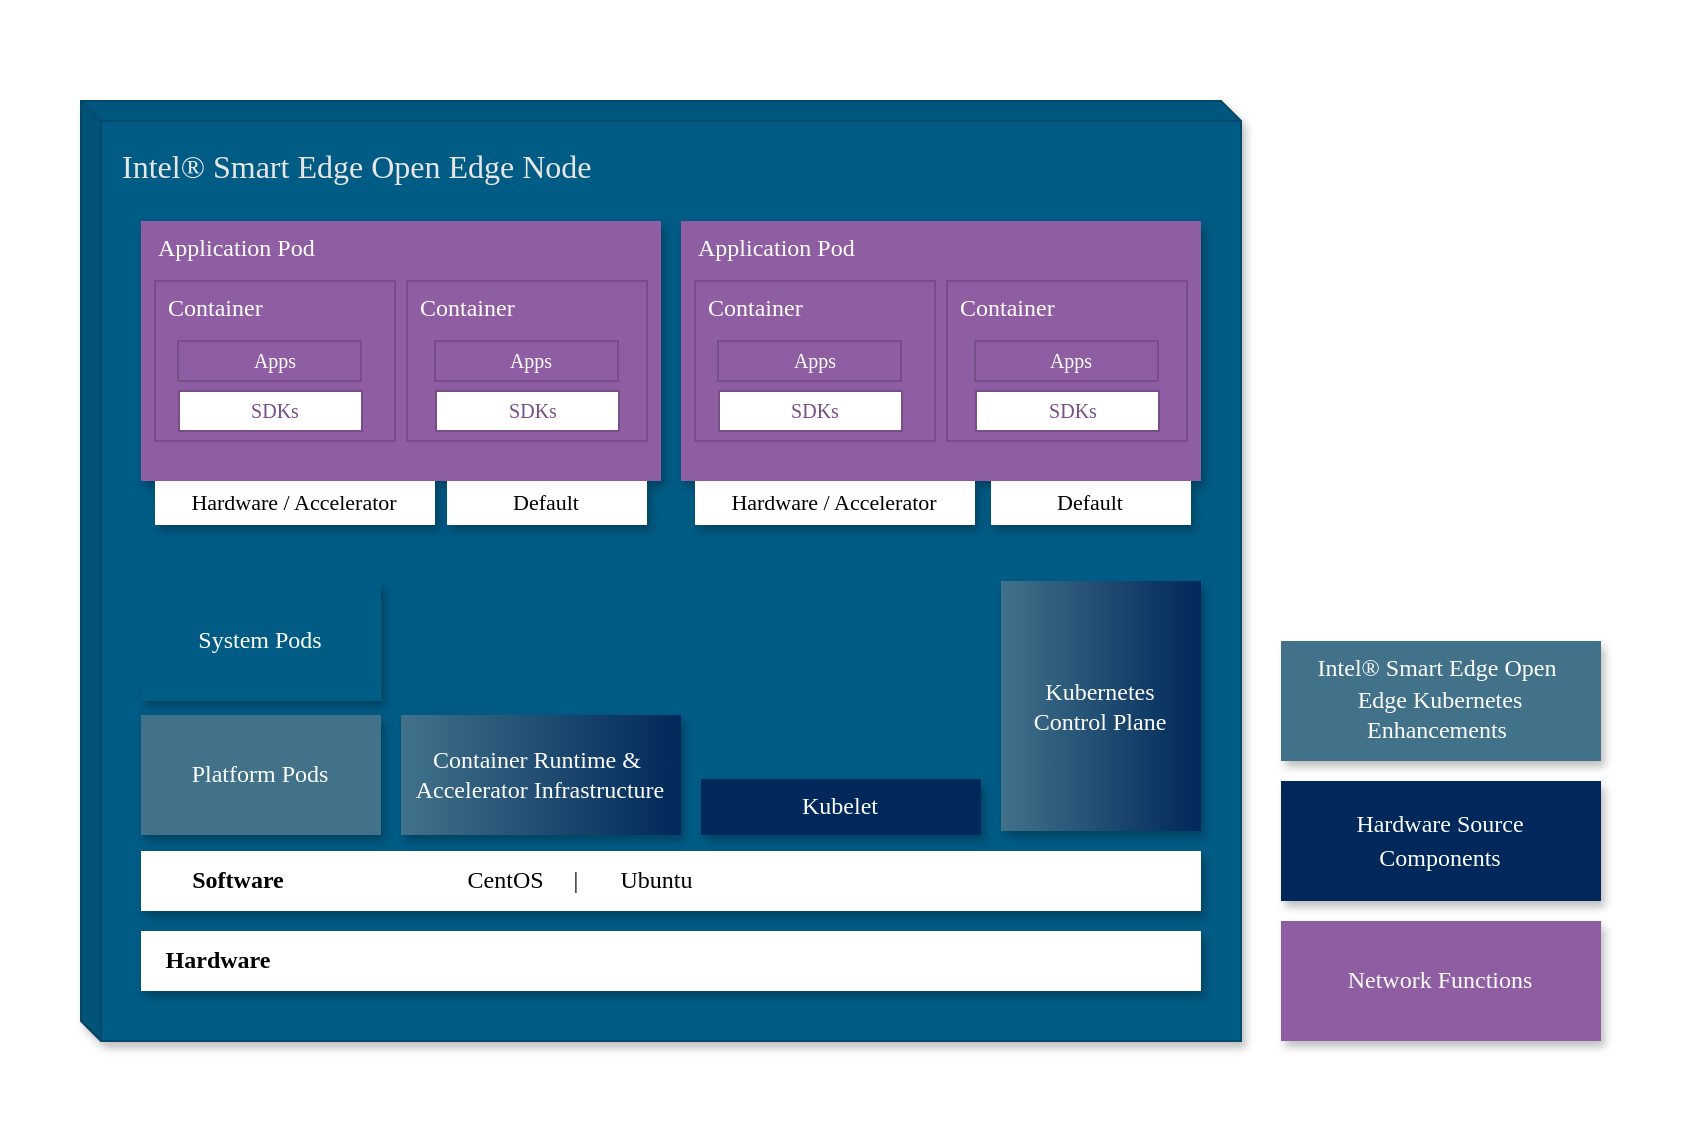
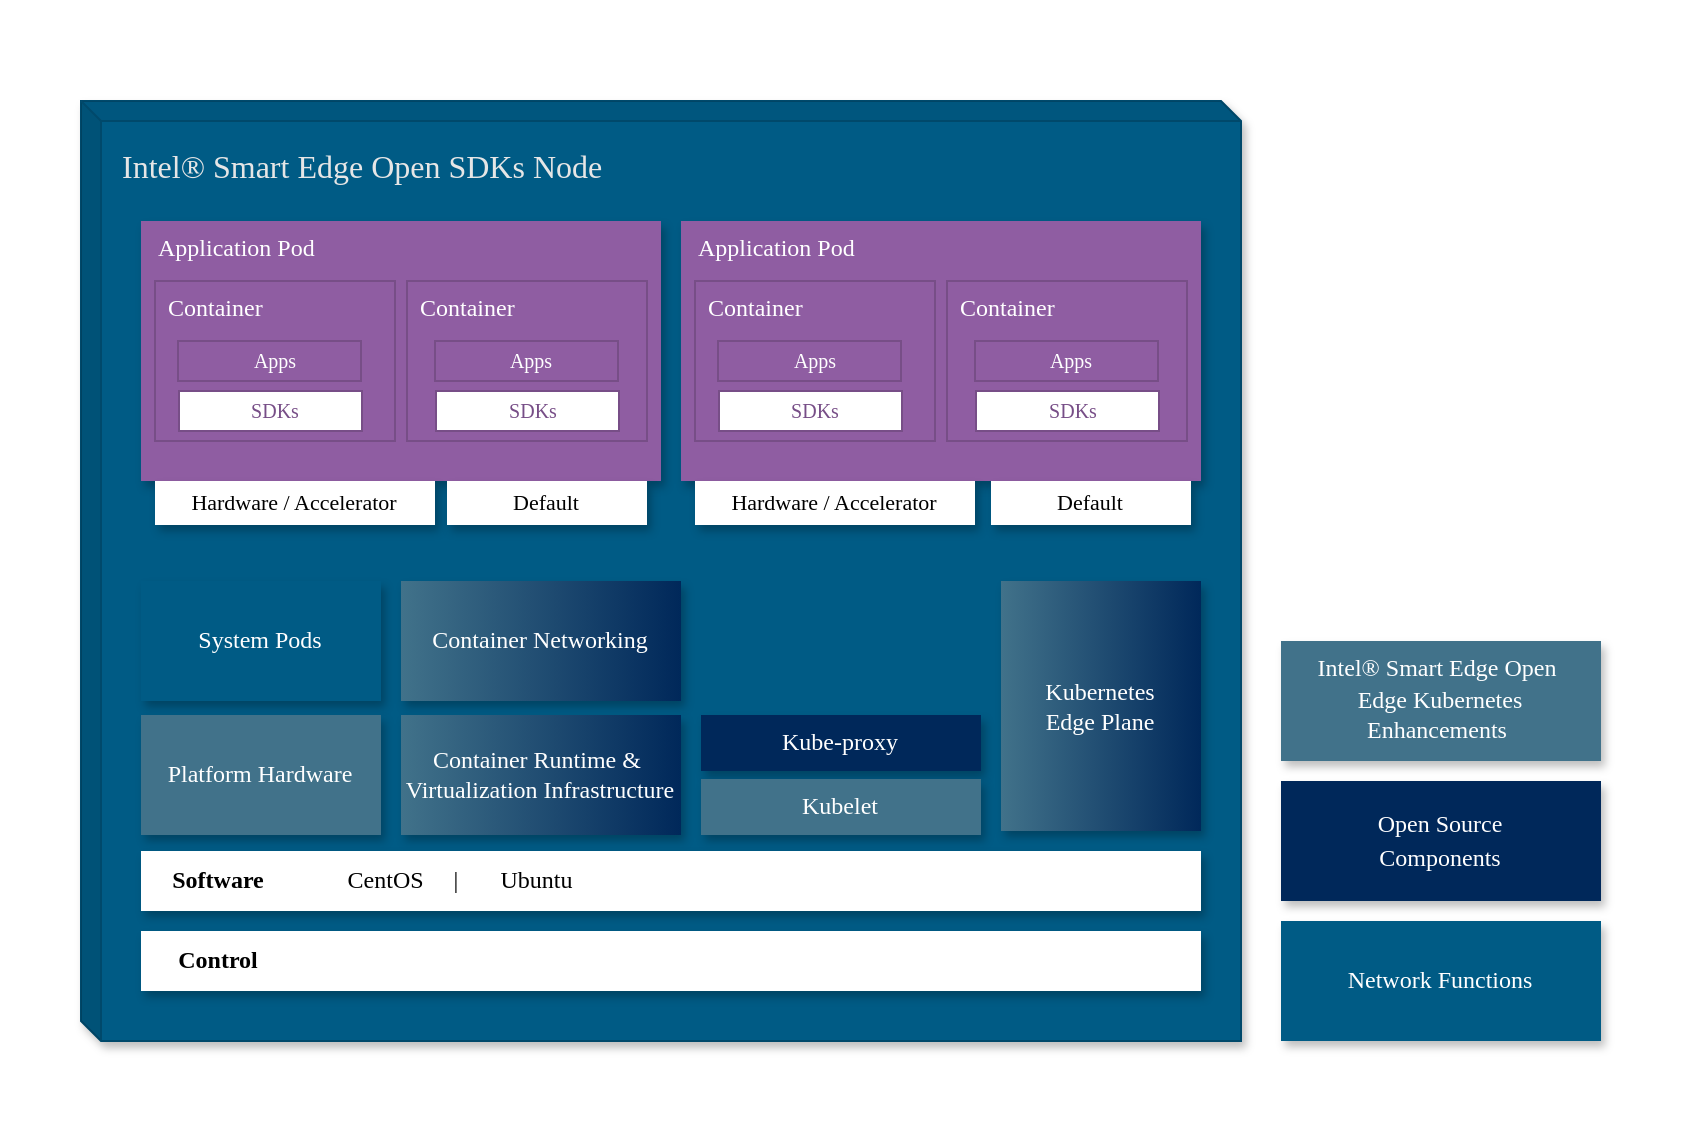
- <mxCell id="3" value="&lt;font color=&quot;#e6e6e6&quot; style=&quot;font-size: 16px&quot;&gt;Intel® Smart Edge Open Edge Node&lt;/font&gt;" style="shape=cube;whiteSpace=wrap;html=1;boundedLbl=1;backgroundOutline=1;darkOpacity=0.05;darkOpacity2=0.1;size=10;fillColor=#005B85;strokeColor=#00496B;fontFamily=IntelOne Text;align=left;verticalAlign=top;spacingLeft=9;fontSize=16;spacingTop=7;labelBackgroundColor=none;shadow=1;fontStyle=0" vertex="1" parent="1"><mxGeometry x="40" y="50" width="580" height="470" as="geometry" /></mxCell>
+ <mxCell id="3" value="&lt;font color=&quot;#e6e6e6&quot; style=&quot;font-size: 16px&quot;&gt;Intel® Smart Edge Open SDKs Node&lt;/font&gt;" style="shape=cube;whiteSpace=wrap;html=1;boundedLbl=1;backgroundOutline=1;darkOpacity=0.05;darkOpacity2=0.1;size=10;fillColor=#005B85;strokeColor=#00496B;fontFamily=IntelOne Text;align=left;verticalAlign=top;spacingLeft=9;fontSize=16;spacingTop=7;labelBackgroundColor=none;shadow=1;fontStyle=0" vertex="1" parent="1"><mxGeometry x="40" y="50" width="580" height="470" as="geometry" /></mxCell>
+ <mxCell id="11" value="Container Networking" style="rounded=0;whiteSpace=wrap;html=1;fontFamily=IntelOne Text;strokeColor=none;fillColor=#41728A;fontColor=#FFFFFF;gradientDirection=east;gradientColor=#00285A;shadow=1;" vertex="1" parent="1"><mxGeometry x="200" y="290" width="140" height="60" as="geometry" /></mxCell>
- <mxCell id="15" value="Kubernetes&lt;br&gt;Control Plane" style="rounded=0;whiteSpace=wrap;html=1;fontFamily=IntelOne Text;strokeColor=none;fillColor=#41728A;fontColor=#FFFFFF;gradientDirection=east;gradientColor=#00285A;shadow=1;" vertex="1" parent="1"><mxGeometry x="500" y="290" width="100" height="125" as="geometry" /></mxCell>
+ <mxCell id="15" value="Kubernetes&lt;br&gt;Edge Plane" style="rounded=0;whiteSpace=wrap;html=1;fontFamily=IntelOne Text;strokeColor=none;fillColor=#41728A;fontColor=#FFFFFF;gradientDirection=east;gradientColor=#00285A;shadow=1;" vertex="1" parent="1"><mxGeometry x="500" y="290" width="100" height="125" as="geometry" /></mxCell>
+ <mxCell id="13" value="Kube-proxy" style="rounded=0;whiteSpace=wrap;html=1;fontFamily=IntelOne Text;strokeColor=none;fillColor=#00285A;fontColor=#FFFFFF;gradientDirection=east;shadow=1;" vertex="1" parent="1"><mxGeometry x="350" y="357" width="140" height="28" as="geometry" /></mxCell>
- <mxCell id="10" value="Platform Pods" style="rounded=0;whiteSpace=wrap;html=1;fontFamily=IntelOne Text;strokeColor=none;fillColor=#41728A;fontColor=#FFFFFF;shadow=1;" vertex="1" parent="1"><mxGeometry x="70" y="357" width="120" height="60" as="geometry" /></mxCell>
+ <mxCell id="10" value="Platform Hardware" style="rounded=0;whiteSpace=wrap;html=1;fontFamily=IntelOne Text;strokeColor=none;fillColor=#41728A;fontColor=#FFFFFF;shadow=1;" vertex="1" parent="1"><mxGeometry x="70" y="357" width="120" height="60" as="geometry" /></mxCell>
- <mxCell id="12" value="Container Runtime &amp;amp;&amp;nbsp;&lt;br&gt;Accelerator Infrastructure" style="rounded=0;whiteSpace=wrap;html=1;fontFamily=IntelOne Text;strokeColor=none;fillColor=#41728A;fontColor=#FFFFFF;gradientDirection=east;gradientColor=#00285A;shadow=1;" vertex="1" parent="1"><mxGeometry x="200" y="357" width="140" height="60" as="geometry" /></mxCell>
+ <mxCell id="12" value="Container Runtime &amp;amp;&amp;nbsp;&lt;br&gt;Virtualization Infrastructure" style="rounded=0;whiteSpace=wrap;html=1;fontFamily=IntelOne Text;strokeColor=none;fillColor=#41728A;fontColor=#FFFFFF;gradientDirection=east;gradientColor=#00285A;shadow=1;" vertex="1" parent="1"><mxGeometry x="200" y="357" width="140" height="60" as="geometry" /></mxCell>
- <mxCell id="14" value="Kubelet" style="rounded=0;whiteSpace=wrap;html=1;fontFamily=IntelOne Text;strokeColor=none;fillColor=#00285A;fontColor=#FFFFFF;gradientDirection=east;shadow=1;" vertex="1" parent="1"><mxGeometry x="350" y="389" width="140" height="28" as="geometry" /></mxCell>
+ <mxCell id="14" value="Kubelet" style="rounded=0;whiteSpace=wrap;html=1;fontFamily=IntelOne Text;strokeColor=none;fillColor=#41728a;fontColor=#FFFFFF;gradientDirection=east;shadow=1;" vertex="1" parent="1"><mxGeometry x="350" y="389" width="140" height="28" as="geometry" /></mxCell>
- <mxCell id="31" value="&lt;p style=&quot;line-height: 140%&quot;&gt;Hardware Source &lt;br&gt;Components&lt;/p&gt;" style="rounded=0;whiteSpace=wrap;html=1;fontFamily=IntelOne Text;strokeColor=none;fillColor=#00285A;fontColor=#FFFFFF;gradientDirection=east;shadow=1;" vertex="1" parent="1"><mxGeometry x="640" y="390" width="160" height="60" as="geometry" /></mxCell>
+ <mxCell id="31" value="&lt;p style=&quot;line-height: 140%&quot;&gt;Open Source &lt;br&gt;Components&lt;/p&gt;" style="rounded=0;whiteSpace=wrap;html=1;fontFamily=IntelOne Text;strokeColor=none;fillColor=#00285A;fontColor=#FFFFFF;gradientDirection=east;shadow=1;" vertex="1" parent="1"><mxGeometry x="640" y="390" width="160" height="60" as="geometry" /></mxCell>
- <mxCell id="7" value="Software" style="text;html=1;strokeColor=none;fillColor=none;align=center;verticalAlign=middle;whiteSpace=wrap;rounded=0;fontFamily=IntelOne Text;fontStyle=1" vertex="1" parent="1"><mxGeometry x="99" y="430" width="40" height="20" as="geometry" /></mxCell>
+ <mxCell id="7" value="Software" style="text;html=1;strokeColor=none;fillColor=none;align=center;verticalAlign=middle;whiteSpace=wrap;rounded=0;fontFamily=IntelOne Text;fontStyle=1" vertex="1" parent="1"><mxGeometry x="89" y="430" width="40" height="20" as="geometry" /></mxCell>
- <mxCell id="8" value="CentOS&amp;nbsp; &amp;nbsp; &amp;nbsp;|&amp;nbsp; &amp;nbsp; &amp;nbsp; &amp;nbsp;Ubuntu" style="text;html=1;strokeColor=none;fillColor=none;align=center;verticalAlign=middle;whiteSpace=wrap;rounded=0;fontFamily=IntelOne Text;" vertex="1" parent="1"><mxGeometry x="220" y="430" width="140" height="20" as="geometry" /></mxCell>
+ <mxCell id="8" value="CentOS&amp;nbsp; &amp;nbsp; &amp;nbsp;|&amp;nbsp; &amp;nbsp; &amp;nbsp; &amp;nbsp;Ubuntu" style="text;html=1;strokeColor=none;fillColor=none;align=center;verticalAlign=middle;whiteSpace=wrap;rounded=0;fontFamily=IntelOne Text;" vertex="1" parent="1"><mxGeometry x="160" y="430" width="140" height="20" as="geometry" /></mxCell>
- <mxCell id="5" value="Hardware" style="text;html=1;strokeColor=none;fillColor=none;align=center;verticalAlign=middle;whiteSpace=wrap;rounded=0;fontFamily=IntelOne Text;fontStyle=1" vertex="1" parent="1"><mxGeometry x="89" y="470" width="40" height="20" as="geometry" /></mxCell>
+ <mxCell id="5" value="Control" style="text;html=1;strokeColor=none;fillColor=none;align=center;verticalAlign=middle;whiteSpace=wrap;rounded=0;fontFamily=IntelOne Text;fontStyle=1" vertex="1" parent="1"><mxGeometry x="89" y="470" width="40" height="20" as="geometry" /></mxCell>
- <mxCell id="32" value="&lt;p style=&quot;line-height: 140%&quot;&gt;Network Functions&lt;/p&gt;" style="rounded=0;whiteSpace=wrap;html=1;fontFamily=IntelOne Text;strokeColor=none;fillColor=#8F5DA2;fontColor=#FFFFFF;shadow=1;align=center;verticalAlign=middle;spacingLeft=0;" vertex="1" parent="1"><mxGeometry x="640" y="460" width="160" height="60" as="geometry" /></mxCell>
+ <mxCell id="32" value="&lt;p style=&quot;line-height: 140%&quot;&gt;Network Functions&lt;/p&gt;" style="rounded=0;whiteSpace=wrap;html=1;fontFamily=IntelOne Text;strokeColor=none;fillColor=#005b85;fontColor=#FFFFFF;shadow=1;align=center;verticalAlign=middle;spacingLeft=0;" vertex="1" parent="1"><mxGeometry x="640" y="460" width="160" height="60" as="geometry" /></mxCell>
